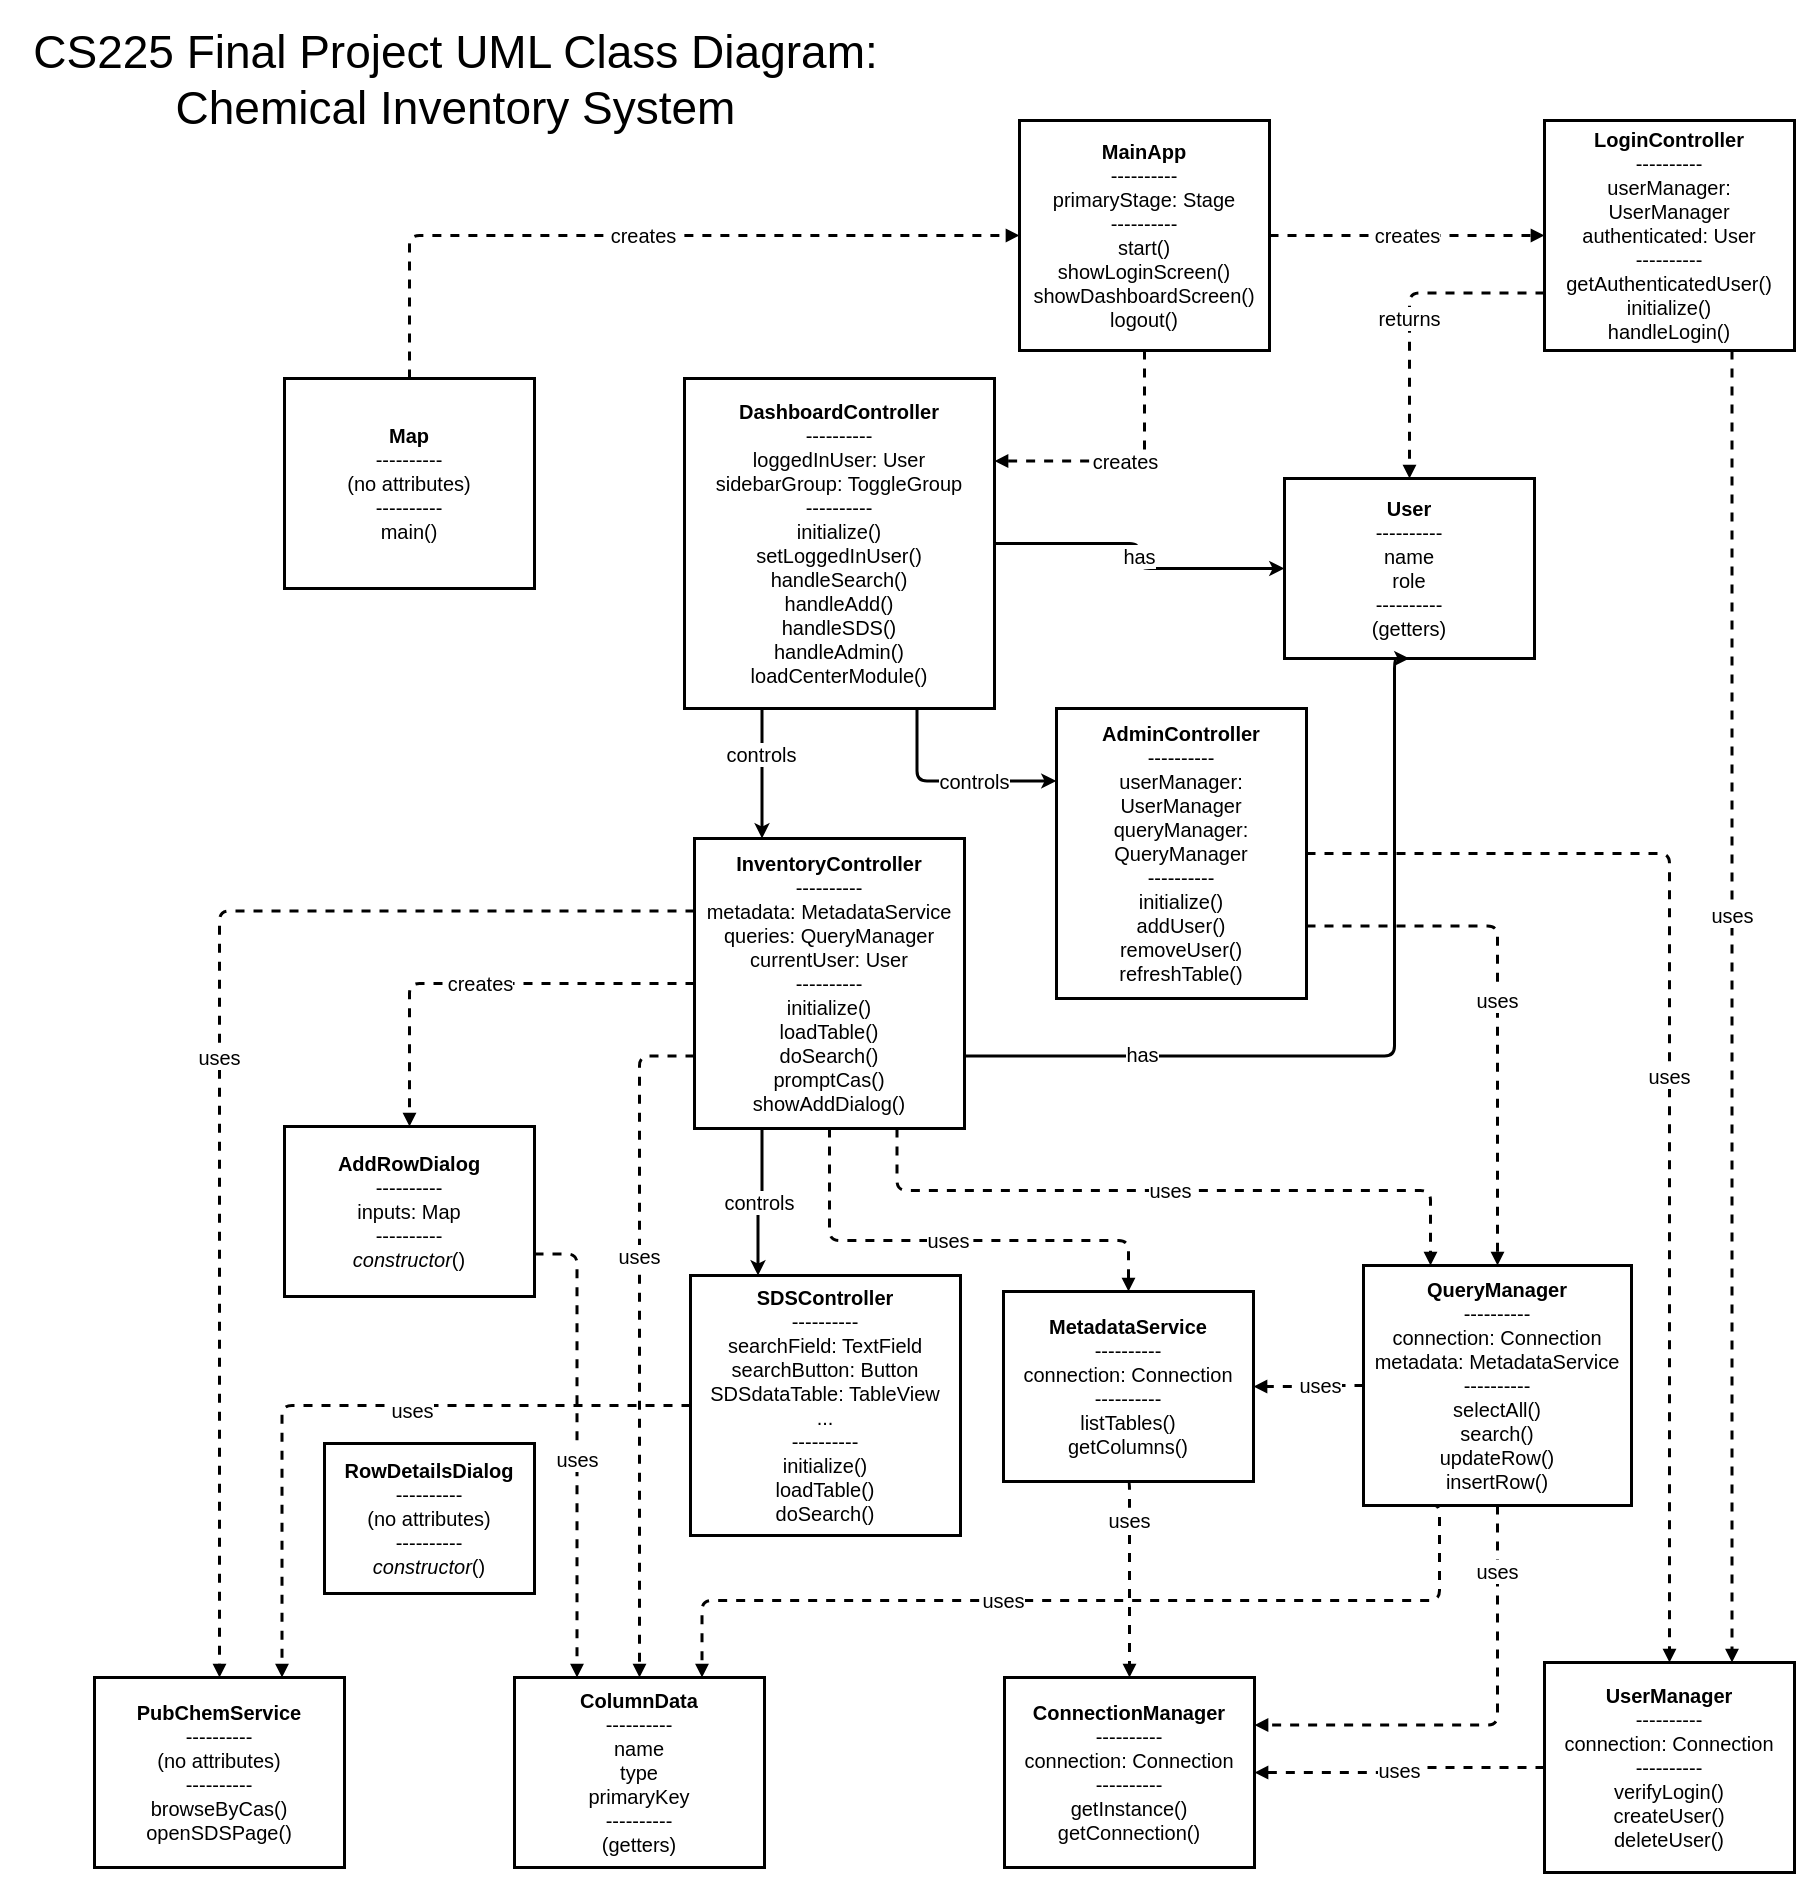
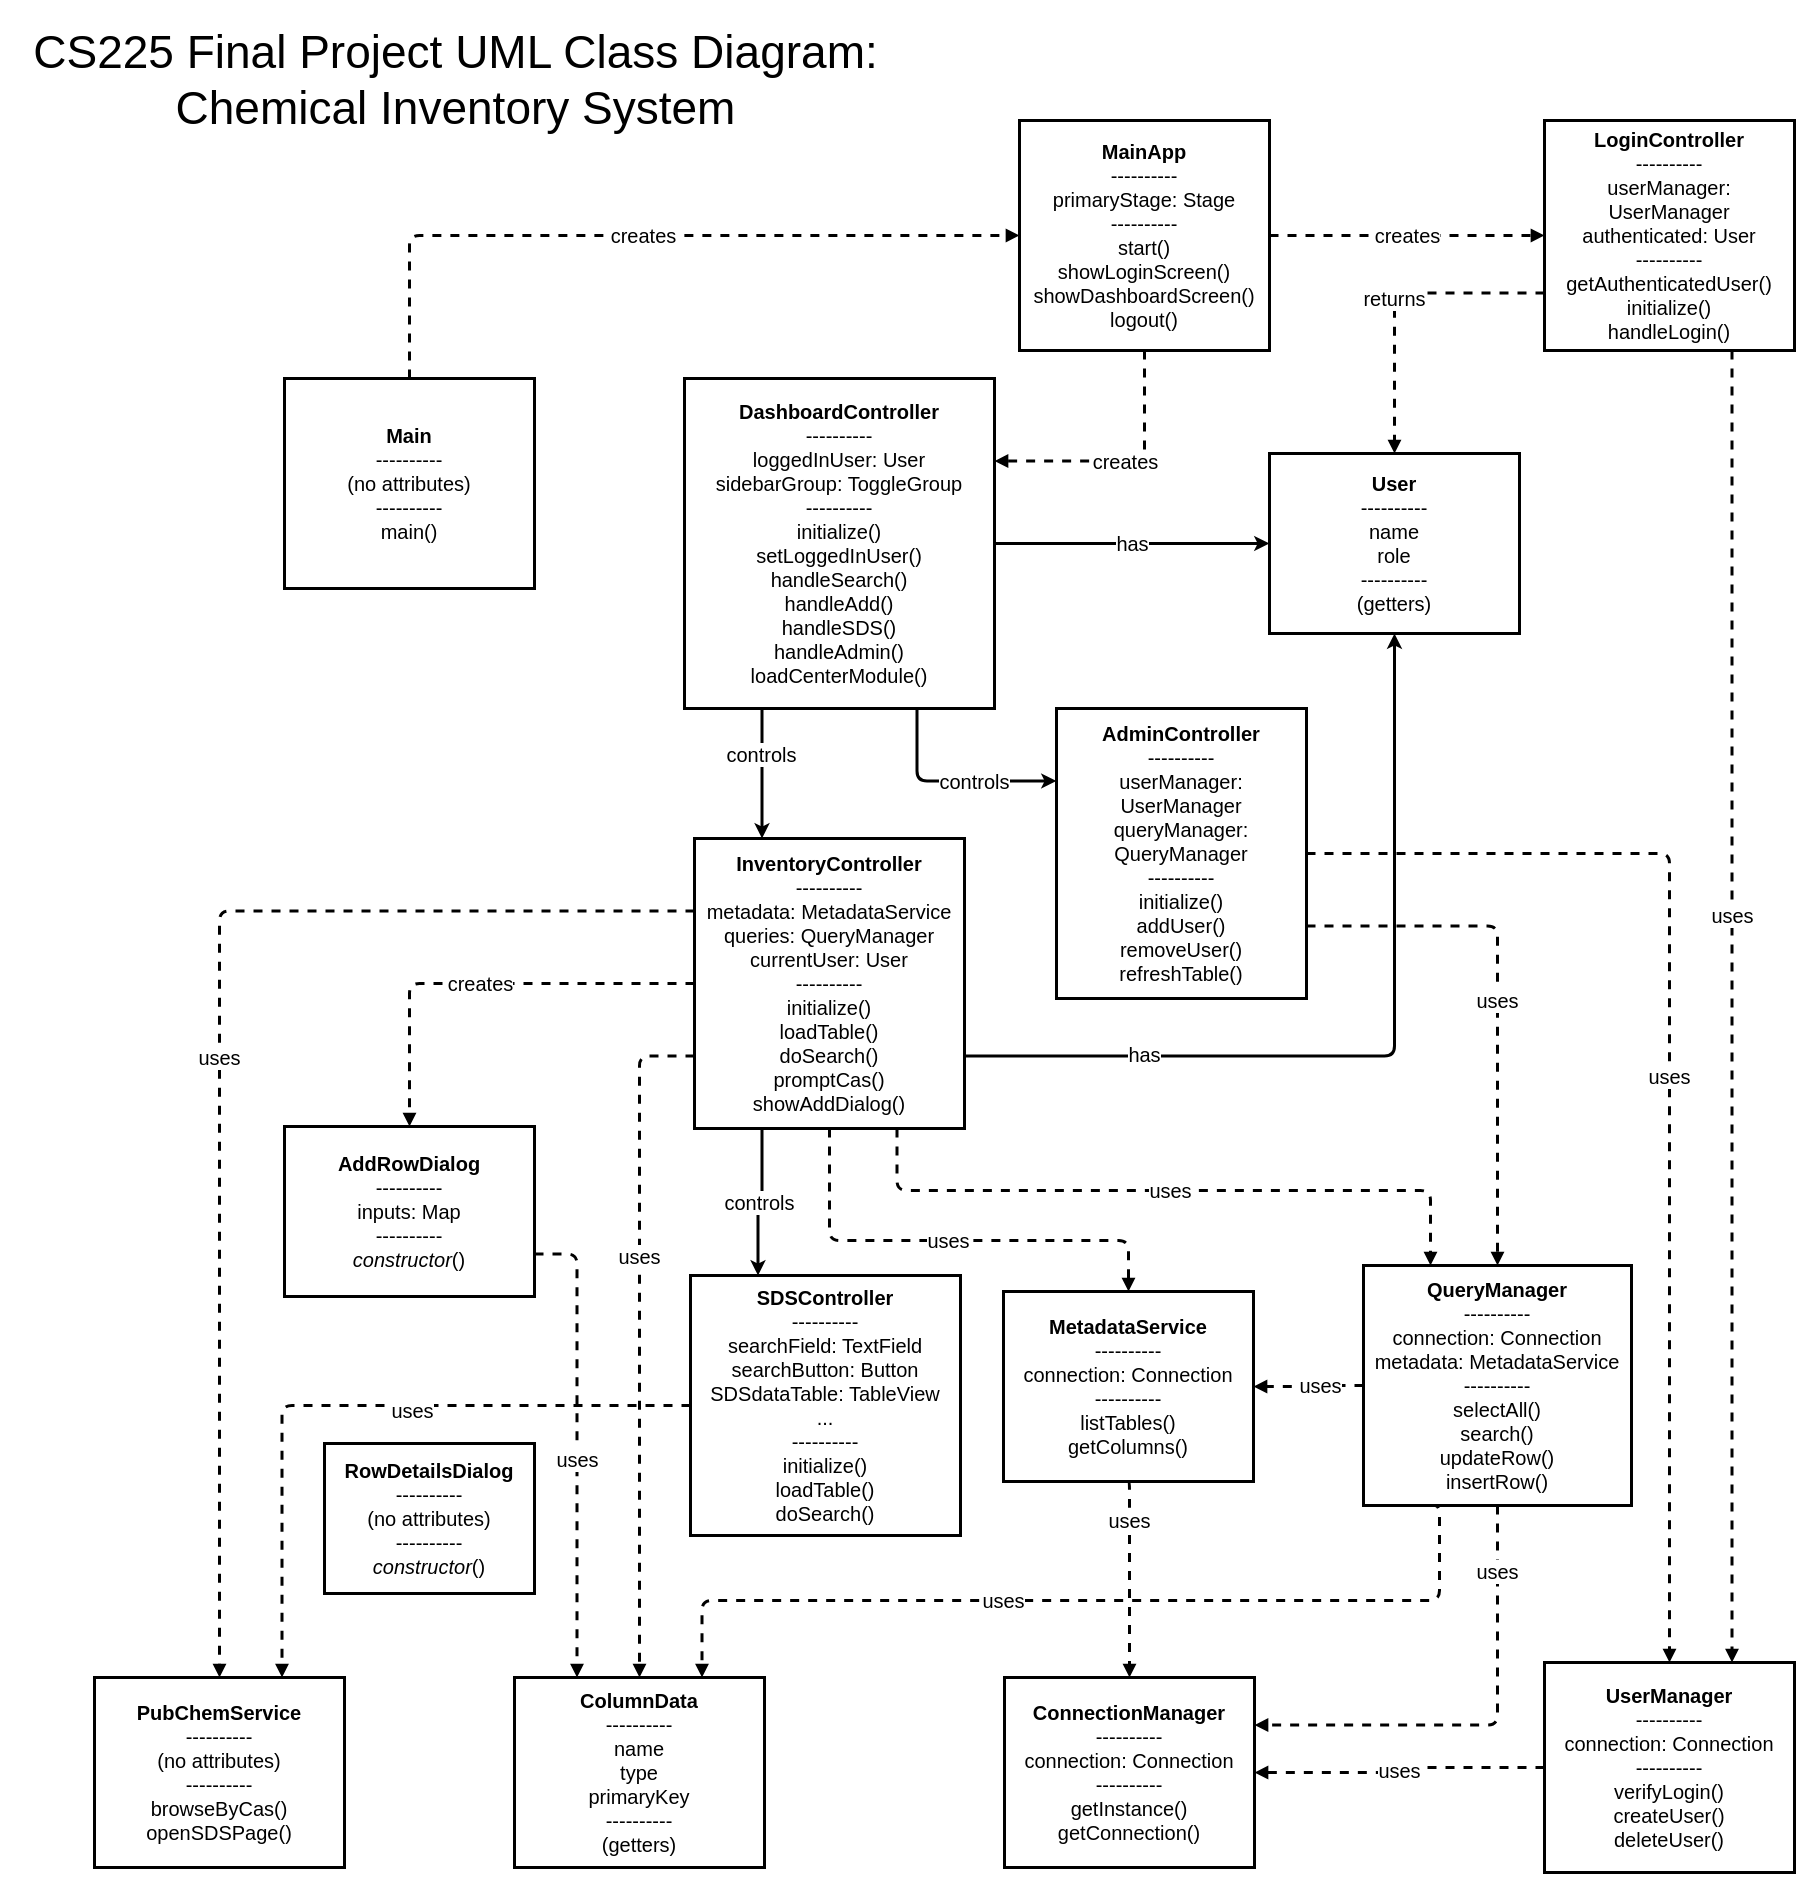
- <mxCell id="2" value="&lt;b&gt;Map&lt;/b&gt;&lt;br&gt;----------&lt;br&gt;(no attributes)&lt;br&gt;----------&lt;br&gt;main()" style="shape=rectangle;whiteSpace=wrap;html=1;fontSize=20;strokeWidth=3;" parent="1" vertex="1"><mxGeometry x="284" y="378" width="250" height="210" as="geometry" /></mxCell>
+ <mxCell id="2" value="&lt;b&gt;Main&lt;/b&gt;&lt;br&gt;----------&lt;br&gt;(no attributes)&lt;br&gt;----------&lt;br&gt;main()" style="shape=rectangle;whiteSpace=wrap;html=1;fontSize=20;strokeWidth=3;" parent="1" vertex="1"><mxGeometry x="284" y="378" width="250" height="210" as="geometry" /></mxCell>
- <mxCell id="6" value="&lt;b&gt;User&lt;/b&gt;&lt;br&gt;----------&lt;br&gt;name&lt;br&gt;role&lt;br&gt;----------&lt;br&gt;(getters)" style="shape=rectangle;whiteSpace=wrap;html=1;fontSize=20;strokeWidth=3;" parent="1" vertex="1"><mxGeometry x="1284" y="478" width="250" height="180" as="geometry" /></mxCell>
+ <mxCell id="6" value="&lt;b&gt;User&lt;/b&gt;&lt;br&gt;----------&lt;br&gt;name&lt;br&gt;role&lt;br&gt;----------&lt;br&gt;(getters)" style="shape=rectangle;whiteSpace=wrap;html=1;fontSize=20;strokeWidth=3;" parent="1" vertex="1"><mxGeometry x="1269" y="453" width="250" height="180" as="geometry" /></mxCell>
